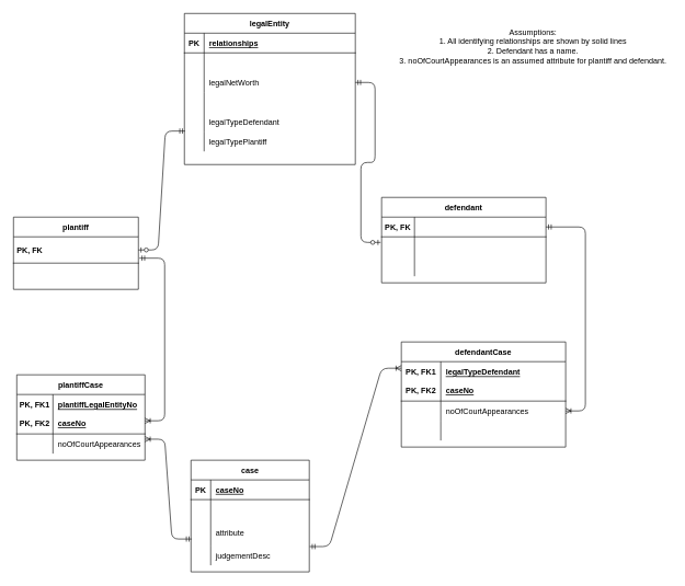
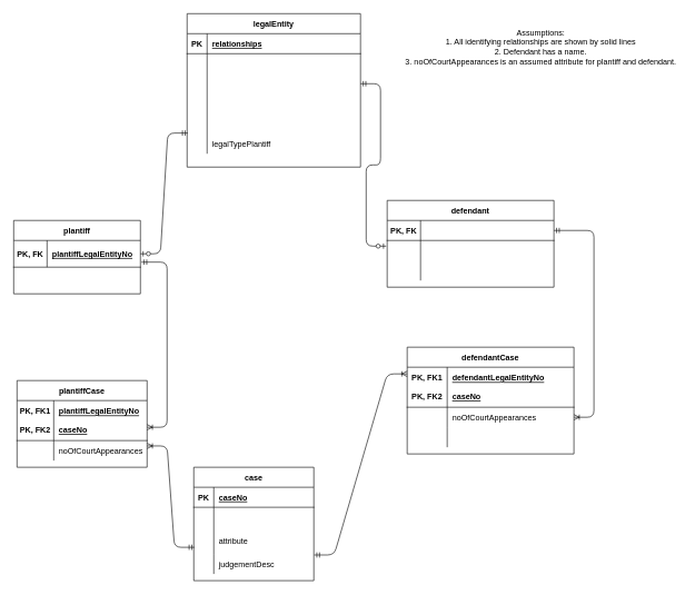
- <mxCell id="29" value="legalNetWorth" style="shape=partialRectangle;connectable=0;fillColor=none;top=0;left=0;bottom=0;right=0;align=left;spacingLeft=6;fontStyle=0;overflow=hidden;" vertex="1" parent="27"><mxGeometry x="30" width="230" height="30" as="geometry" /></mxCell>
- <mxCell id="34" value="legalTypeDefendant" style="shape=partialRectangle;connectable=0;fillColor=none;top=0;left=0;bottom=0;right=0;align=left;spacingLeft=6;overflow=hidden;" vertex="1" parent="32"><mxGeometry x="30" width="230" height="30" as="geometry" /></mxCell>
+ <mxCell id="41" value="plantiffLegalEntityNo" style="shape=partialRectangle;connectable=0;fillColor=none;top=0;left=0;bottom=0;right=0;align=left;spacingLeft=6;fontStyle=5;overflow=hidden;" vertex="1" parent="39"><mxGeometry x="50" width="140" height="40" as="geometry" /></mxCell>
- <mxCell id="14" value="legalTypeDefendant&#10;&#10;caseNo" style="shape=partialRectangle;overflow=hidden;connectable=0;fillColor=none;top=0;left=0;bottom=0;right=0;align=left;spacingLeft=6;fontStyle=5;" parent="12" vertex="1"><mxGeometry x="60" width="190" height="60" as="geometry" /></mxCell>
+ <mxCell id="14" value="defendantLegalEntityNo&#10;&#10;caseNo" style="shape=partialRectangle;overflow=hidden;connectable=0;fillColor=none;top=0;left=0;bottom=0;right=0;align=left;spacingLeft=6;fontStyle=5;" parent="12" vertex="1"><mxGeometry x="60" width="190" height="60" as="geometry" /></mxCell>
